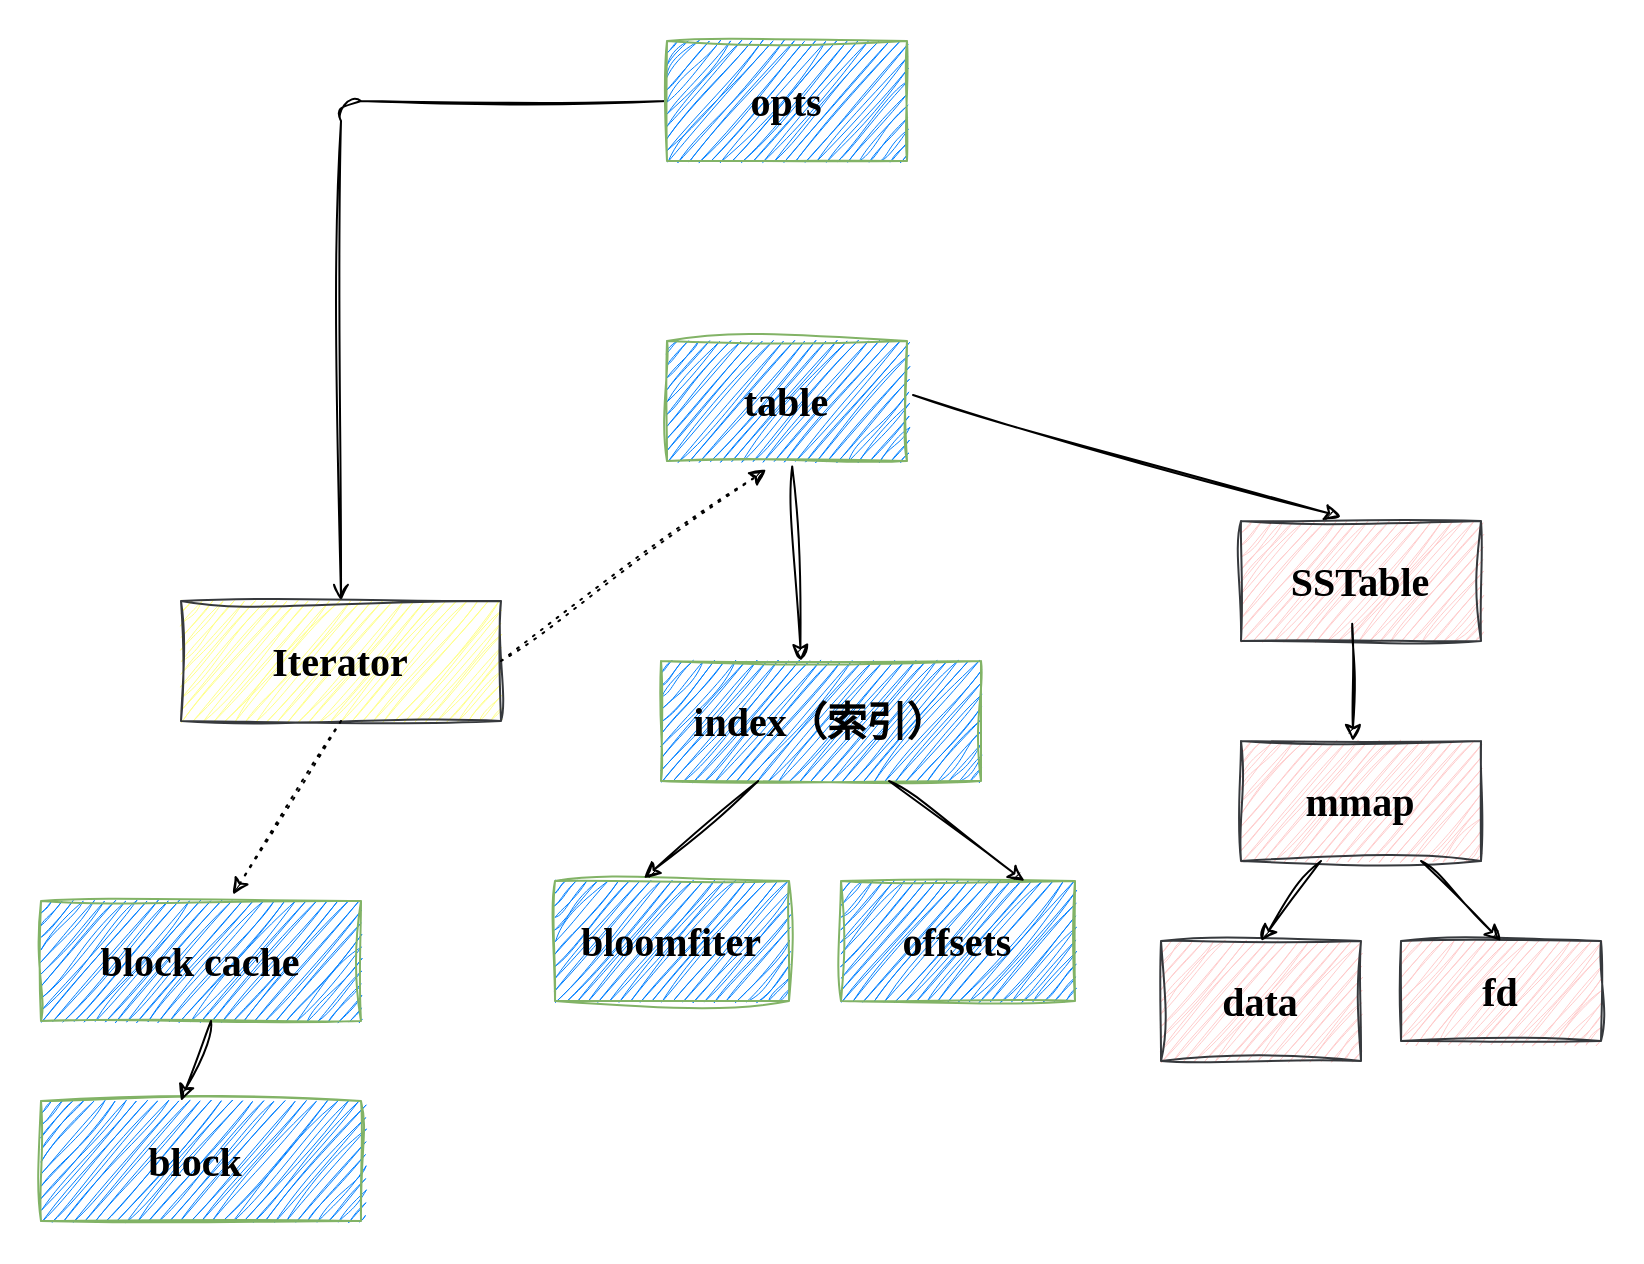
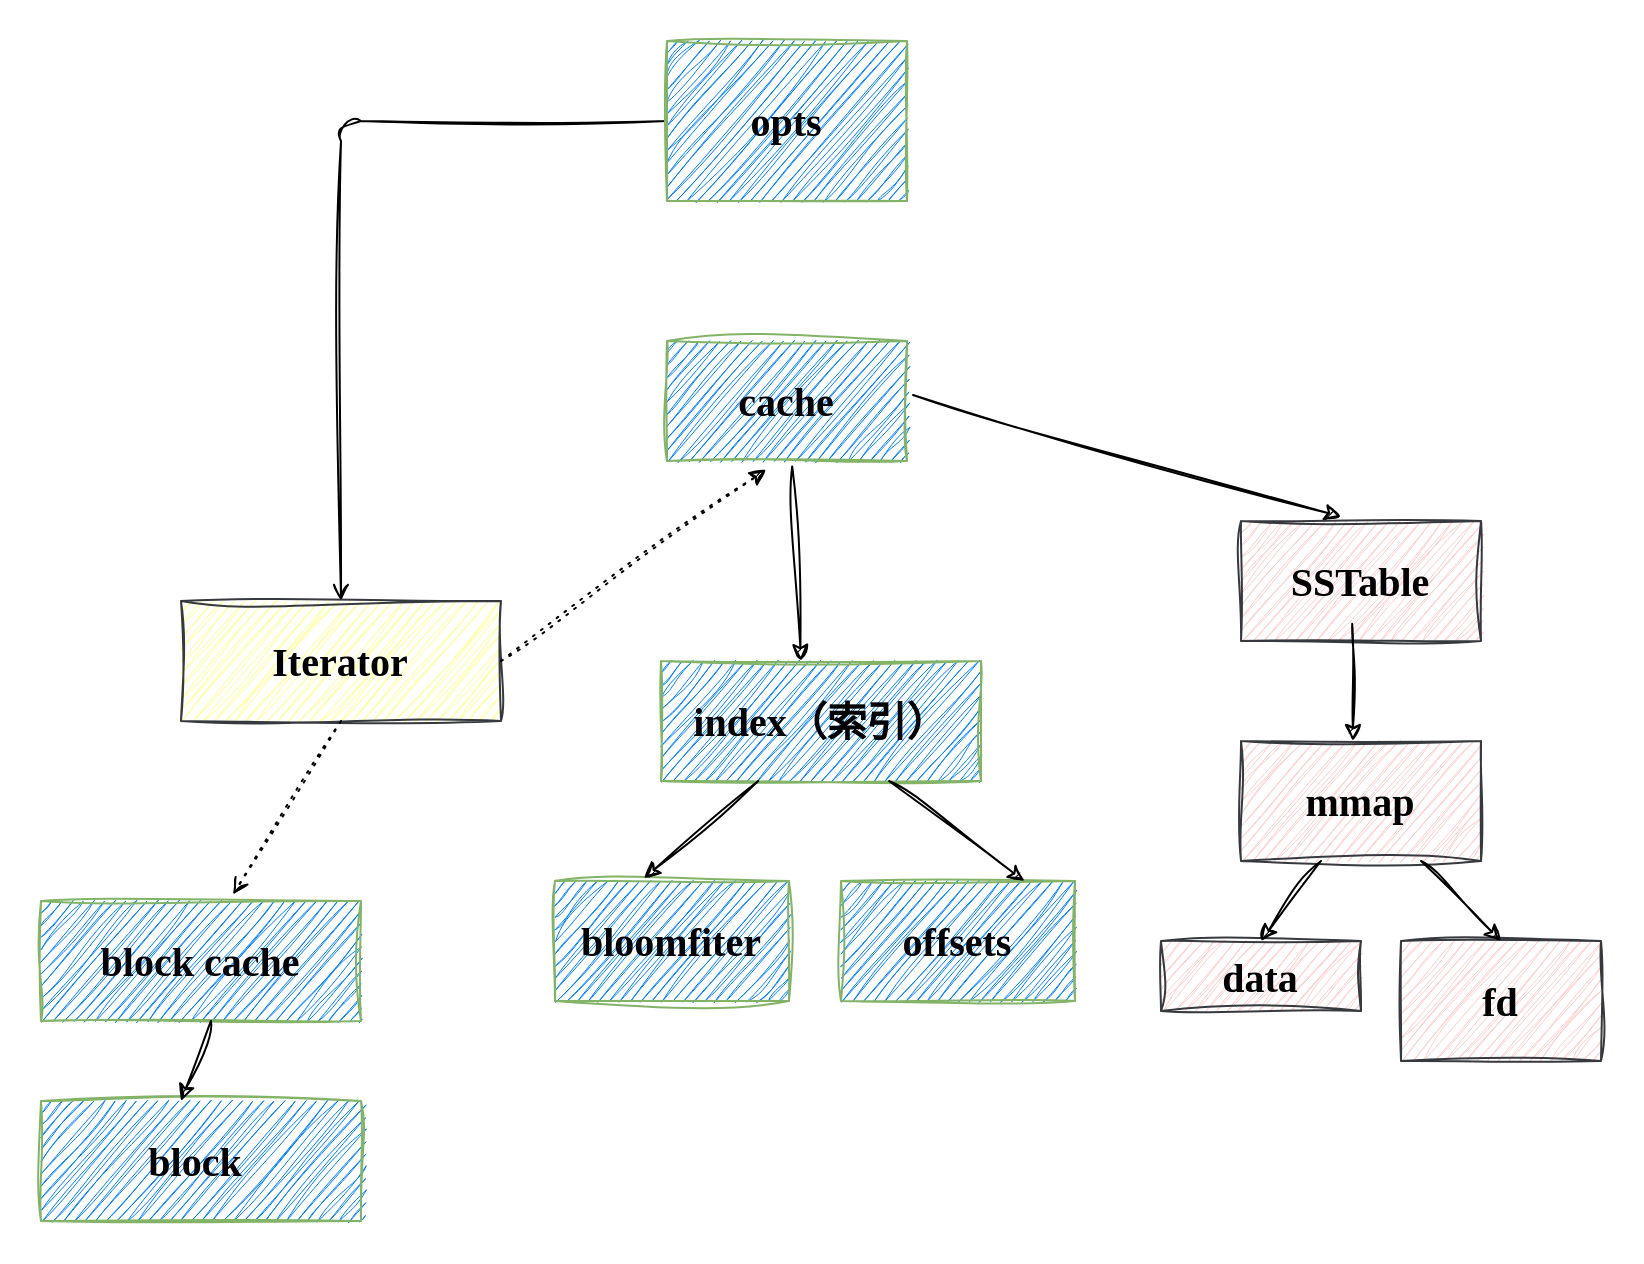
- <mxCell id="4" value="&lt;font face=&quot;Comic Sans MS&quot; style=&quot;font-size: 20px;&quot;&gt;&lt;b&gt;opts&lt;/b&gt;&lt;/font&gt;" style="rounded=0;whiteSpace=wrap;html=1;fillColor=#007FFF;fillStyle=auto;strokeColor=#82b366;shadow=0;sketch=1;curveFitting=1;jiggle=2;" vertex="1" parent="1"><mxGeometry x="333" y="20" width="120" height="60" as="geometry" /></mxCell>
+ <mxCell id="4" value="&lt;font face=&quot;Comic Sans MS&quot; style=&quot;font-size: 20px;&quot;&gt;&lt;b&gt;opts&lt;/b&gt;&lt;/font&gt;" style="rounded=0;whiteSpace=wrap;html=1;fillColor=#007FFF;fillStyle=auto;strokeColor=#82b366;shadow=0;sketch=1;curveFitting=1;jiggle=2;" vertex="1" parent="1"><mxGeometry x="333" y="20" width="120" height="80" as="geometry" /></mxCell>
- <mxCell id="2" value="&lt;font face=&quot;Comic Sans MS&quot; style=&quot;font-size: 20px;&quot;&gt;&lt;b&gt;table&lt;/b&gt;&lt;/font&gt;" style="rounded=0;whiteSpace=wrap;html=1;fillColor=#007FFF;fillStyle=auto;strokeColor=#82b366;shadow=0;sketch=1;curveFitting=1;jiggle=2;" vertex="1" parent="1"><mxGeometry x="333" y="170" width="120" height="60" as="geometry" /></mxCell>
+ <mxCell id="2" value="&lt;font face=&quot;Comic Sans MS&quot; style=&quot;font-size: 20px;&quot;&gt;&lt;b&gt;cache&lt;/b&gt;&lt;/font&gt;" style="rounded=0;whiteSpace=wrap;html=1;fillColor=#007FFF;fillStyle=auto;strokeColor=#82b366;shadow=0;sketch=1;curveFitting=1;jiggle=2;" vertex="1" parent="1"><mxGeometry x="333" y="170" width="120" height="60" as="geometry" /></mxCell>
- <mxCell id="19" value="" style="endArrow=classic;html=1;rounded=0;entryX=0.6;entryY=-0.054;entryDx=0;entryDy=0;entryPerimeter=0;dashed=1;dashPattern=1 4;sketch=1;curveFitting=1;jiggle=2;exitX=0.5;exitY=1;exitDx=0;exitDy=0;" edge="1" parent="1" source="6" target="5"><mxGeometry width="50" height="50" relative="1" as="geometry"><mxPoint x="160" y="440" as="sourcePoint" /><mxPoint x="293" y="344" as="targetPoint" /></mxGeometry></mxCell>
+ <mxCell id="19" value="" style="endArrow=open;html=1;rounded=0;entryX=0.6;entryY=-0.054;entryDx=0;entryDy=0;entryPerimeter=0;dashed=1;dashPattern=1 4;sketch=1;curveFitting=1;jiggle=2;exitX=0.5;exitY=1;exitDx=0;exitDy=0;" edge="1" parent="1" source="6" target="5"><mxGeometry width="50" height="50" relative="1" as="geometry"><mxPoint x="160" y="440" as="sourcePoint" /><mxPoint x="293" y="344" as="targetPoint" /></mxGeometry></mxCell>
- <mxCell id="14" value="&lt;font face=&quot;Comic Sans MS&quot; style=&quot;font-size: 20px;&quot;&gt;&lt;b&gt;fd&lt;/b&gt;&lt;/font&gt;" style="rounded=0;whiteSpace=wrap;html=1;fillColor=#ffcccc;fillStyle=auto;strokeColor=#36393d;shadow=0;sketch=1;curveFitting=1;jiggle=2;" vertex="1" parent="1"><mxGeometry x="700" y="470" width="100" height="50" as="geometry" /></mxCell>
+ <mxCell id="14" value="&lt;font face=&quot;Comic Sans MS&quot; style=&quot;font-size: 20px;&quot;&gt;&lt;b&gt;fd&lt;/b&gt;&lt;/font&gt;" style="rounded=0;whiteSpace=wrap;html=1;fillColor=#ffcccc;fillStyle=auto;strokeColor=#36393d;shadow=0;sketch=1;curveFitting=1;jiggle=2;" vertex="1" parent="1"><mxGeometry x="700" y="470" width="100" height="60" as="geometry" /></mxCell>
- <mxCell id="13" value="&lt;font face=&quot;Comic Sans MS&quot; style=&quot;font-size: 20px;&quot;&gt;&lt;b&gt;data&lt;/b&gt;&lt;/font&gt;" style="rounded=0;whiteSpace=wrap;html=1;fillColor=#ffcccc;fillStyle=auto;strokeColor=#36393d;shadow=0;sketch=1;curveFitting=1;jiggle=2;" vertex="1" parent="1"><mxGeometry x="580" y="470" width="100" height="60" as="geometry" /></mxCell>
+ <mxCell id="13" value="&lt;font face=&quot;Comic Sans MS&quot; style=&quot;font-size: 20px;&quot;&gt;&lt;b&gt;data&lt;/b&gt;&lt;/font&gt;" style="rounded=0;whiteSpace=wrap;html=1;fillColor=#ffcccc;fillStyle=auto;strokeColor=#36393d;shadow=0;sketch=1;curveFitting=1;jiggle=2;" vertex="1" parent="1"><mxGeometry x="580" y="470" width="100" height="35" as="geometry" /></mxCell>
